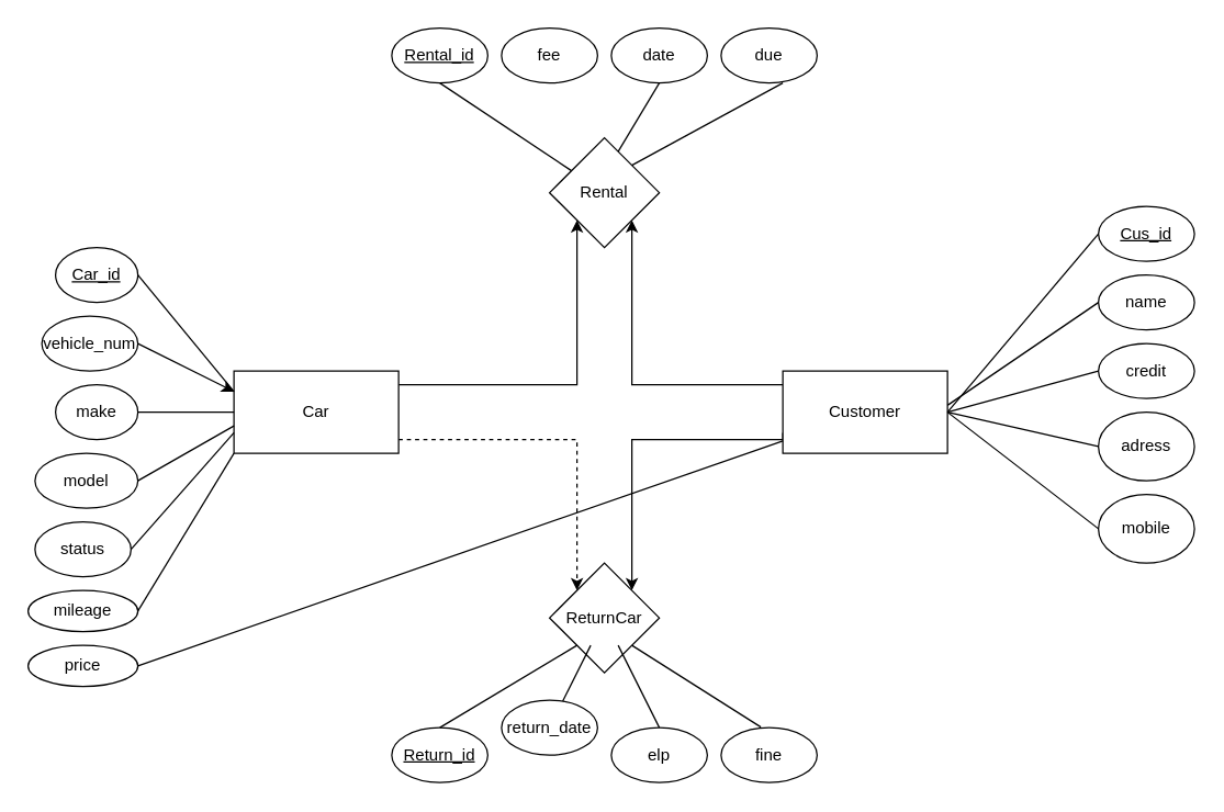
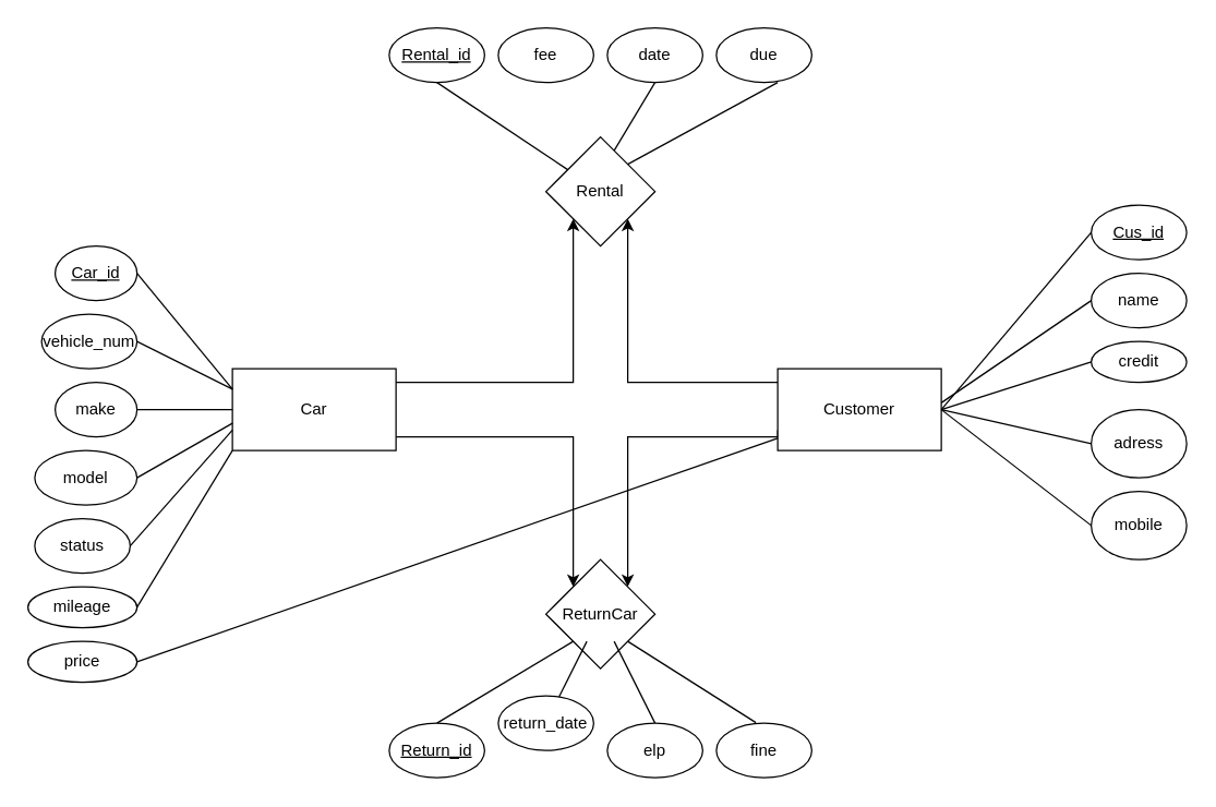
- <mxCell id="26" value="credit" style="ellipse;whiteSpace=wrap;html=1;" vertex="1" parent="1"><mxGeometry x="800" y="250" width="70" height="40" as="geometry" /></mxCell>
+ <mxCell id="26" value="credit" style="ellipse;whiteSpace=wrap;html=1;" vertex="1" parent="1"><mxGeometry x="800" y="250" width="70" height="30" as="geometry" /></mxCell>
- <mxCell id="17" value="" style="endArrow=classic;html=1;rounded=0;exitX=1;exitY=0.5;exitDx=0;exitDy=0;entryX=0;entryY=0.25;entryDx=0;entryDy=0;" edge="1" parent="1" source="11" target="4"><mxGeometry width="50" height="50" relative="1" as="geometry"><mxPoint x="110" y="160" as="sourcePoint" /><mxPoint x="160" y="110" as="targetPoint" /></mxGeometry></mxCell>
+ <mxCell id="17" value="" style="endArrow=none;html=1;rounded=0;exitX=1;exitY=0.5;exitDx=0;exitDy=0;entryX=0;entryY=0.25;entryDx=0;entryDy=0;" edge="1" parent="1" source="11" target="4"><mxGeometry width="50" height="50" relative="1" as="geometry"><mxPoint x="110" y="160" as="sourcePoint" /><mxPoint x="160" y="110" as="targetPoint" /></mxGeometry></mxCell>
- <mxCell id="3" style="edgeStyle=orthogonalEdgeStyle;rounded=0;orthogonalLoop=1;jettySize=auto;html=1;entryX=0;entryY=0;entryDx=0;entryDy=0;dashed=1;" edge="1" parent="1" source="4" target="8"><mxGeometry relative="1" as="geometry"><Array as="points"><mxPoint x="420" y="320" /></Array></mxGeometry></mxCell>
+ <mxCell id="3" style="edgeStyle=orthogonalEdgeStyle;rounded=0;orthogonalLoop=1;jettySize=auto;html=1;entryX=0;entryY=0;entryDx=0;entryDy=0;" edge="1" parent="1" source="4" target="8"><mxGeometry relative="1" as="geometry"><Array as="points"><mxPoint x="420" y="320" /></Array></mxGeometry></mxCell>
